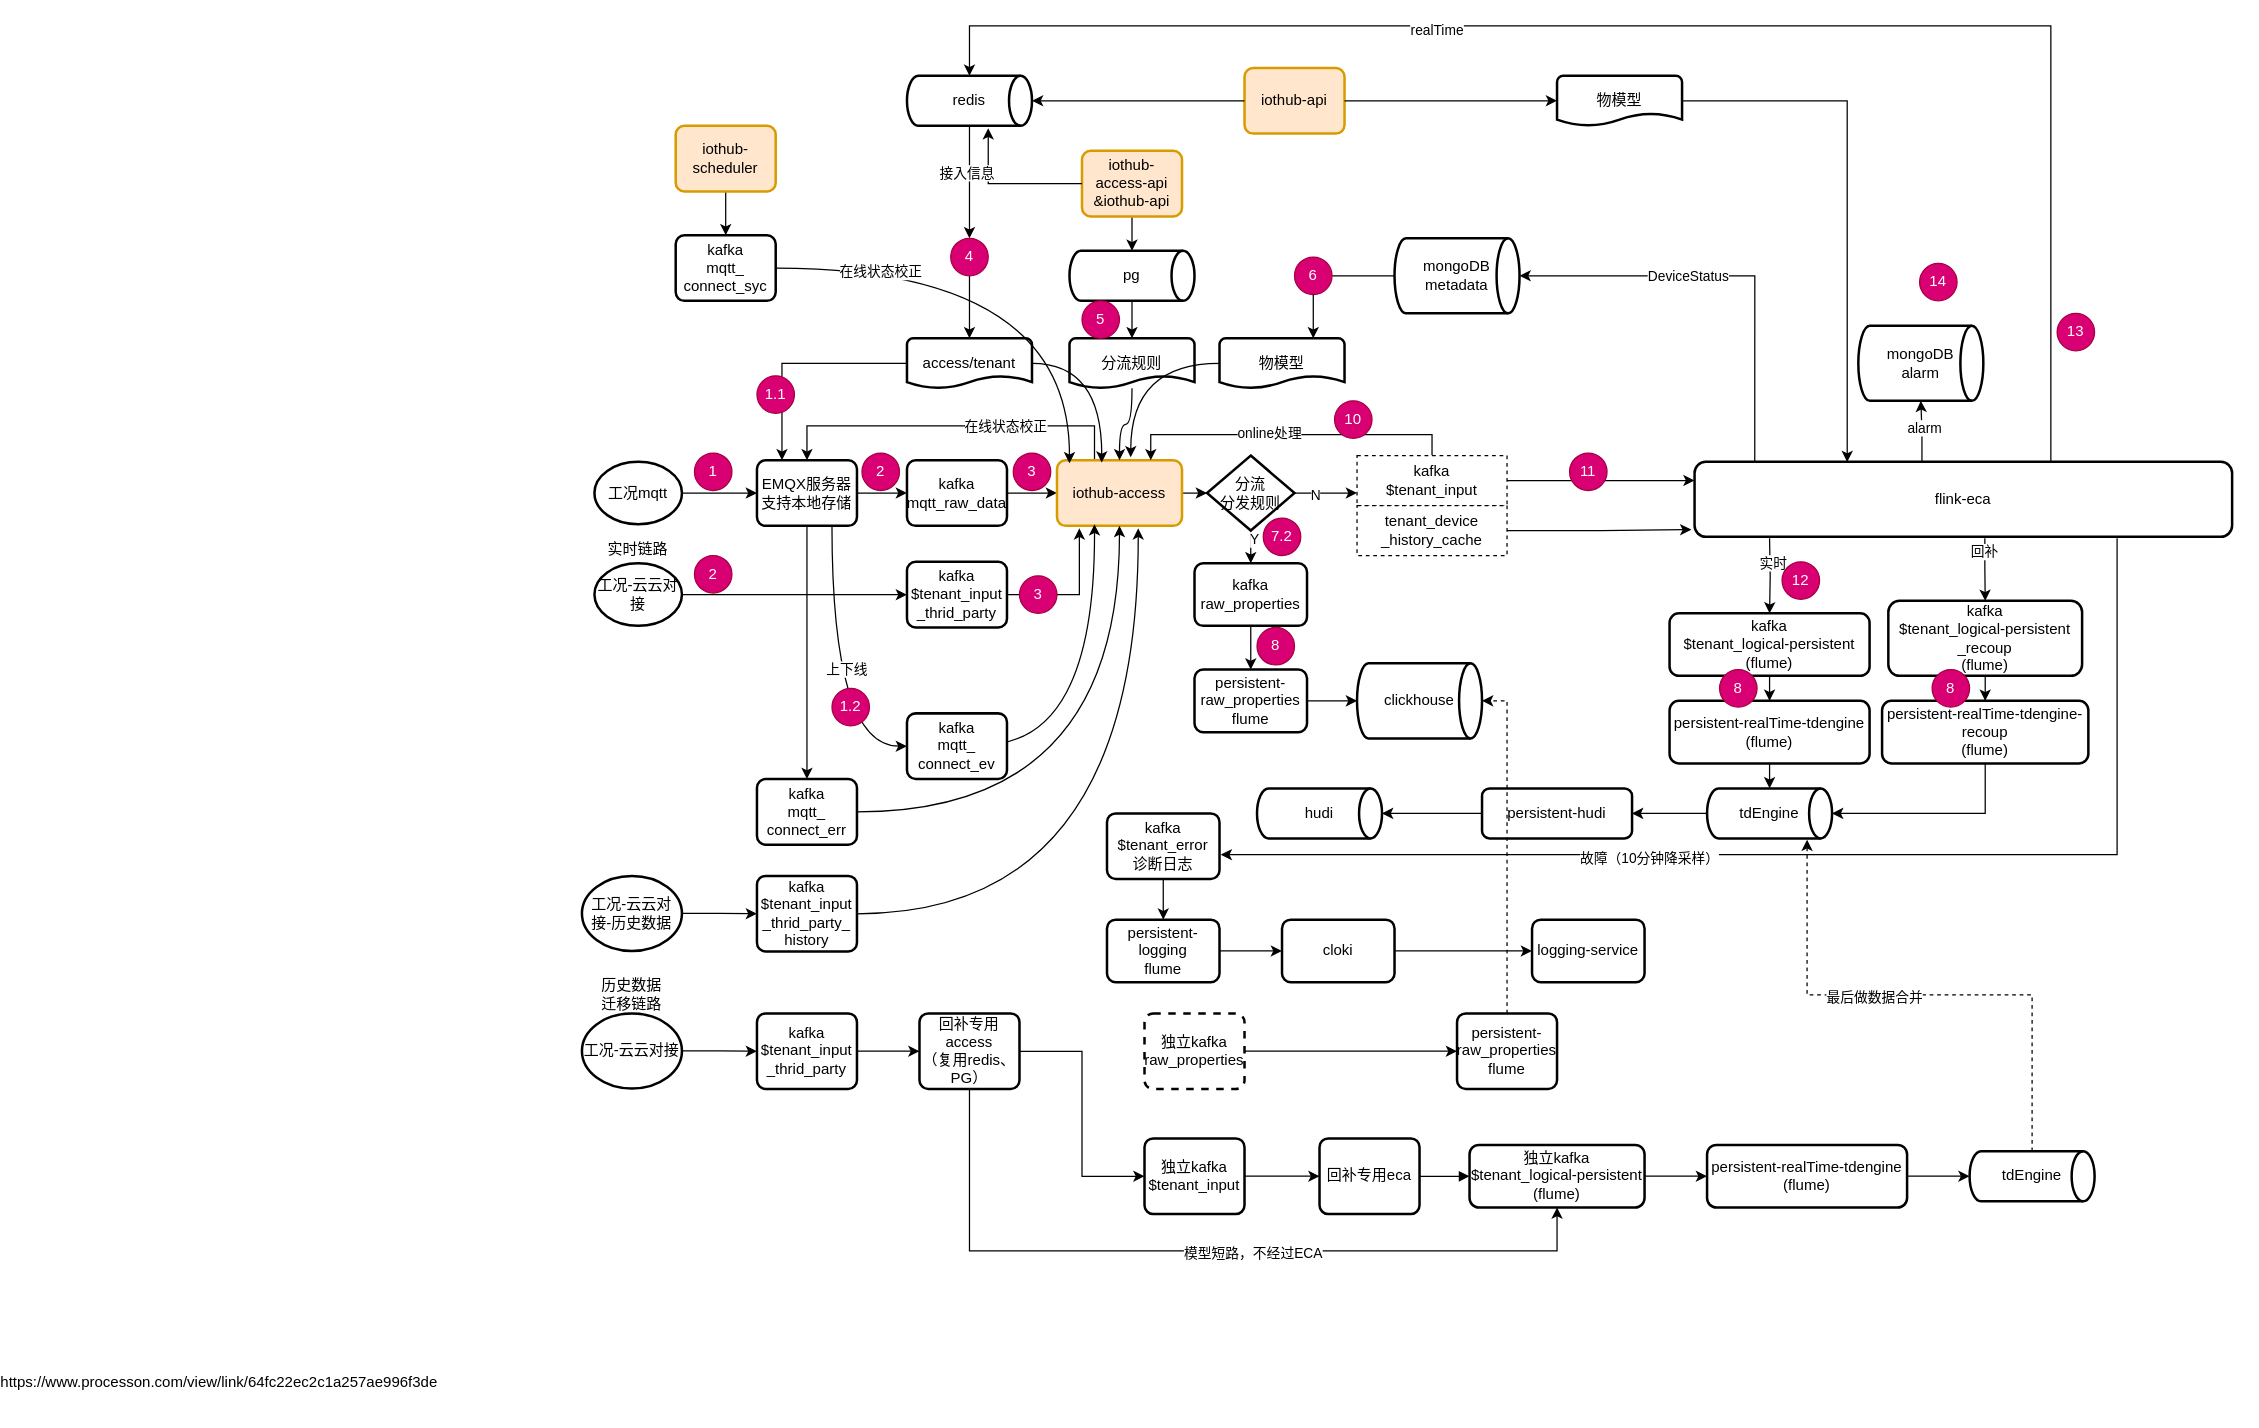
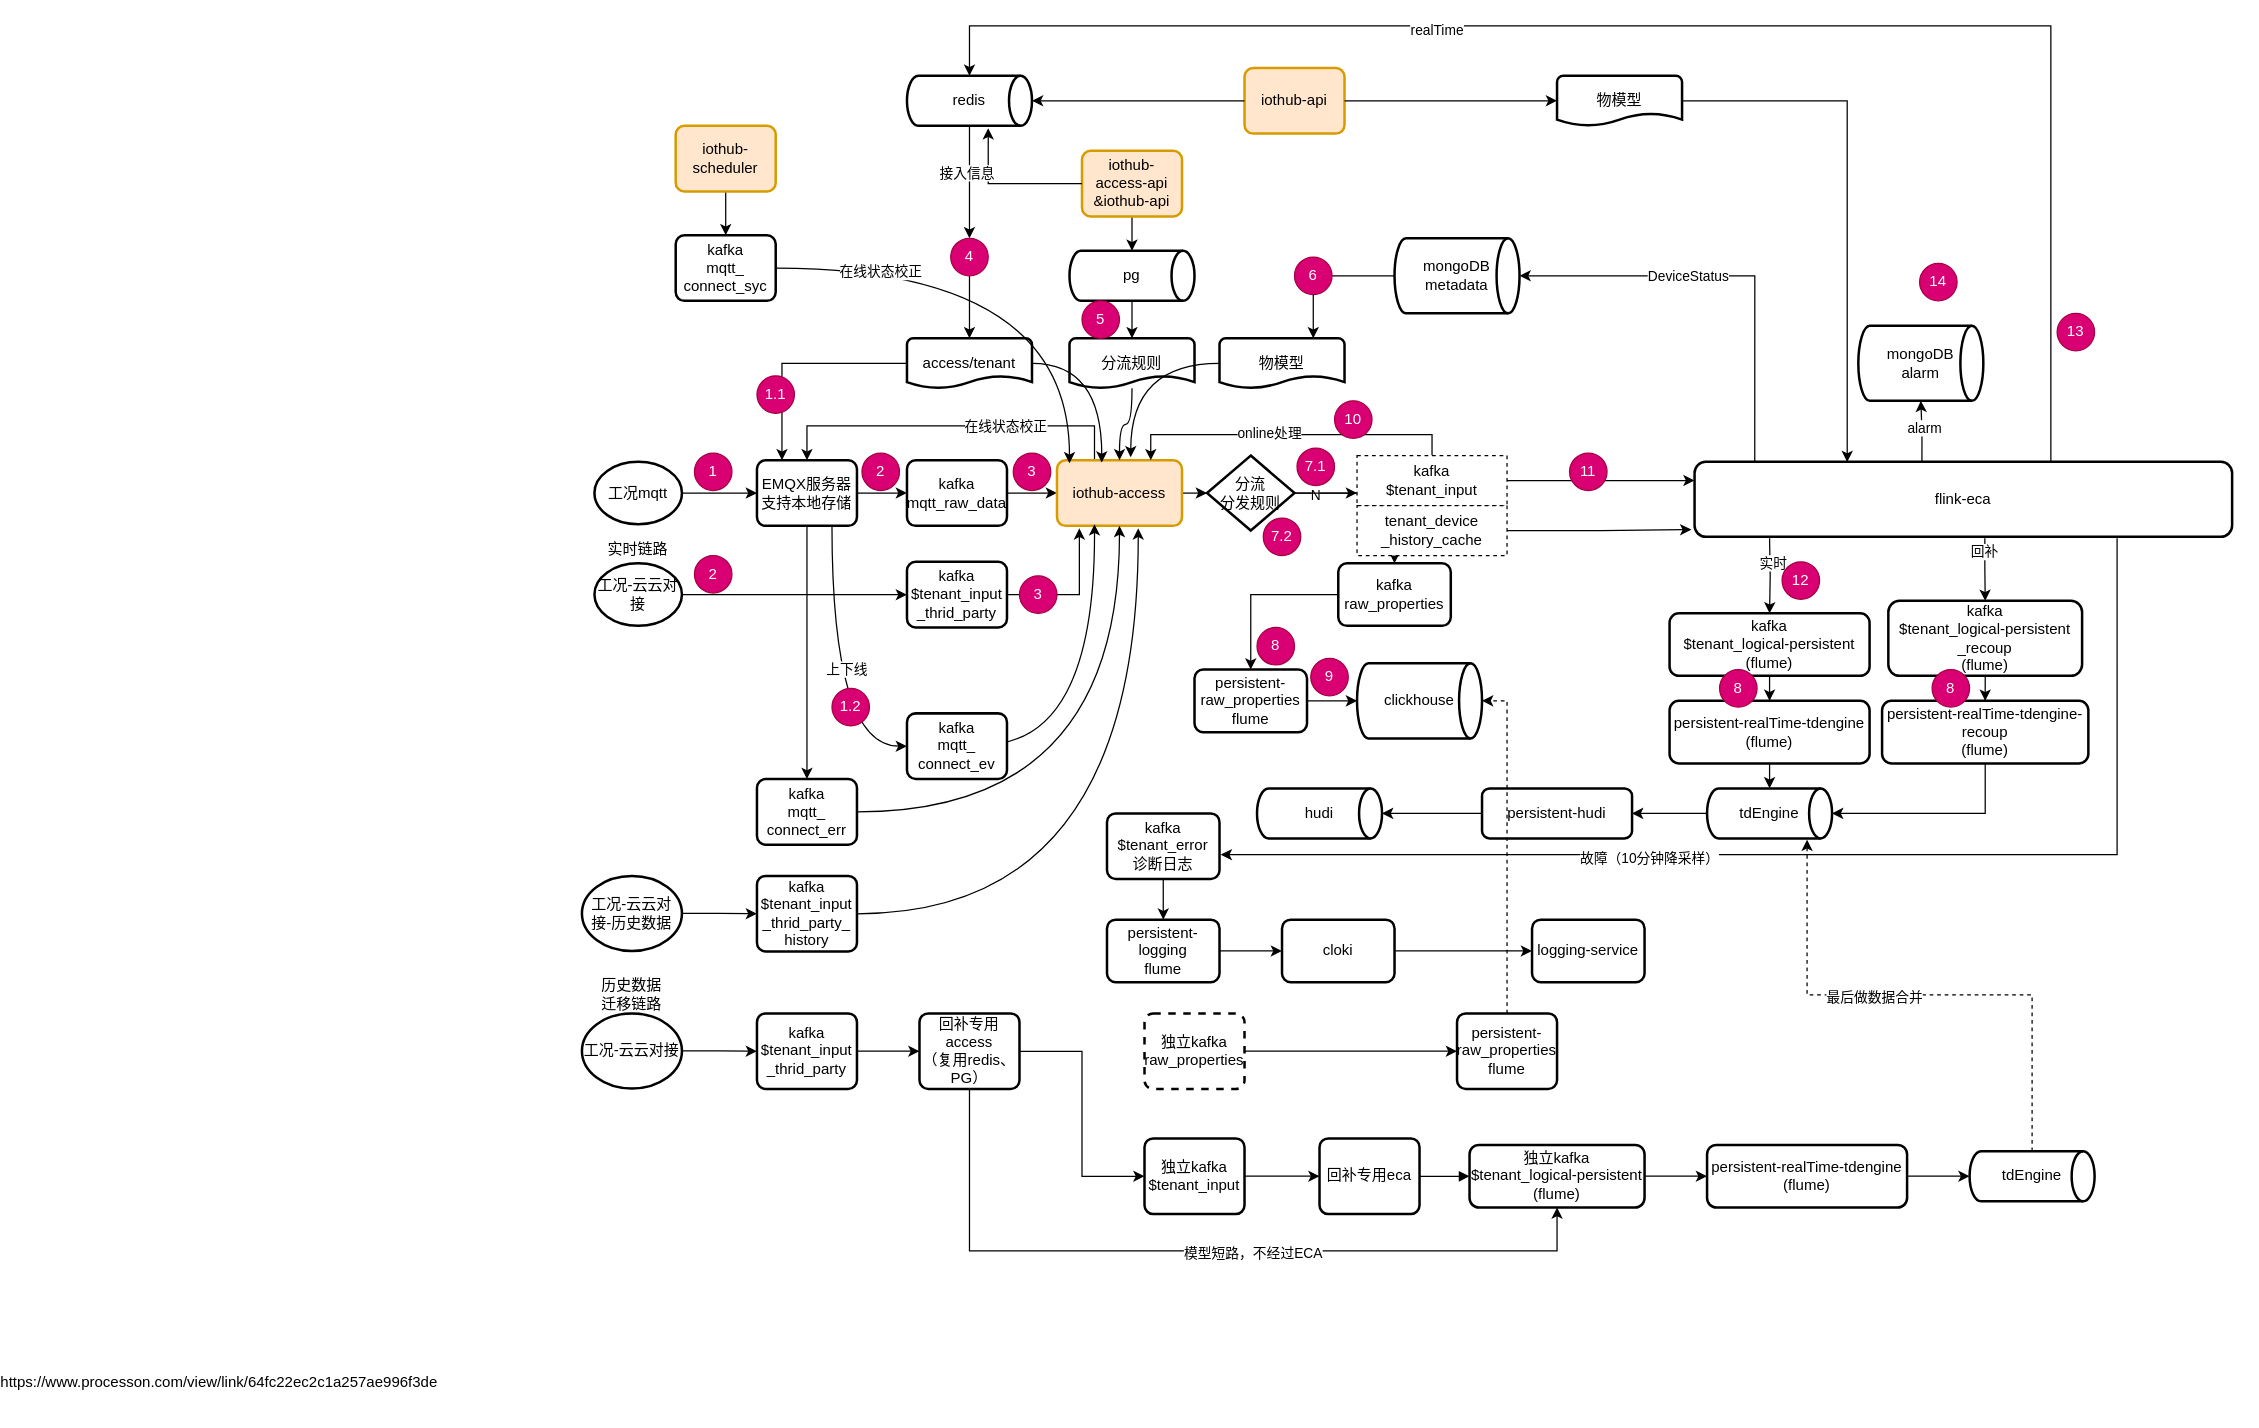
+ <mxCell id="142" value="7.1" style="ellipse;whiteSpace=wrap;html=1;aspect=fixed;fillColor=#d80073;fontColor=#ffffff;strokeColor=#A50040;" vertex="1" parent="1"><mxGeometry x="912" y="357.75" width="30" height="30" as="geometry" /></mxCell>
- <mxCell id="21" value="kafka&lt;br&gt;raw_properties" style="rounded=1;whiteSpace=wrap;html=1;absoluteArcSize=1;arcSize=14;strokeWidth=2;" vertex="1" parent="1"><mxGeometry x="830" y="450" width="90" height="50" as="geometry" /></mxCell>
+ <mxCell id="21" value="kafka&lt;br&gt;raw_properties" style="rounded=1;whiteSpace=wrap;html=1;absoluteArcSize=1;arcSize=14;strokeWidth=2;" vertex="1" parent="1"><mxGeometry x="945" y="450" width="90" height="50" as="geometry" /></mxCell>
+ <mxCell id="146" value="9" style="ellipse;whiteSpace=wrap;html=1;aspect=fixed;fillColor=#d80073;fontColor=#ffffff;strokeColor=#A50040;" vertex="1" parent="1"><mxGeometry x="923" y="526" width="30" height="30" as="geometry" /></mxCell>
